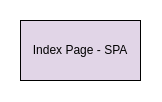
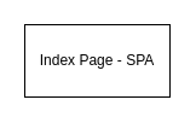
- <mxCell id="2" value="Index Page - SPA" style="rounded=0;whiteSpace=wrap;html=1;fillColor=#e1d5e7;" vertex="1" parent="1"><mxGeometry x="20" y="20" width="120" height="60" as="geometry" /></mxCell>
+ <mxCell id="2" value="Index Page - SPA" style="rounded=0;whiteSpace=wrap;html=1;" vertex="1" parent="1"><mxGeometry x="20" y="20" width="120" height="60" as="geometry" /></mxCell>
